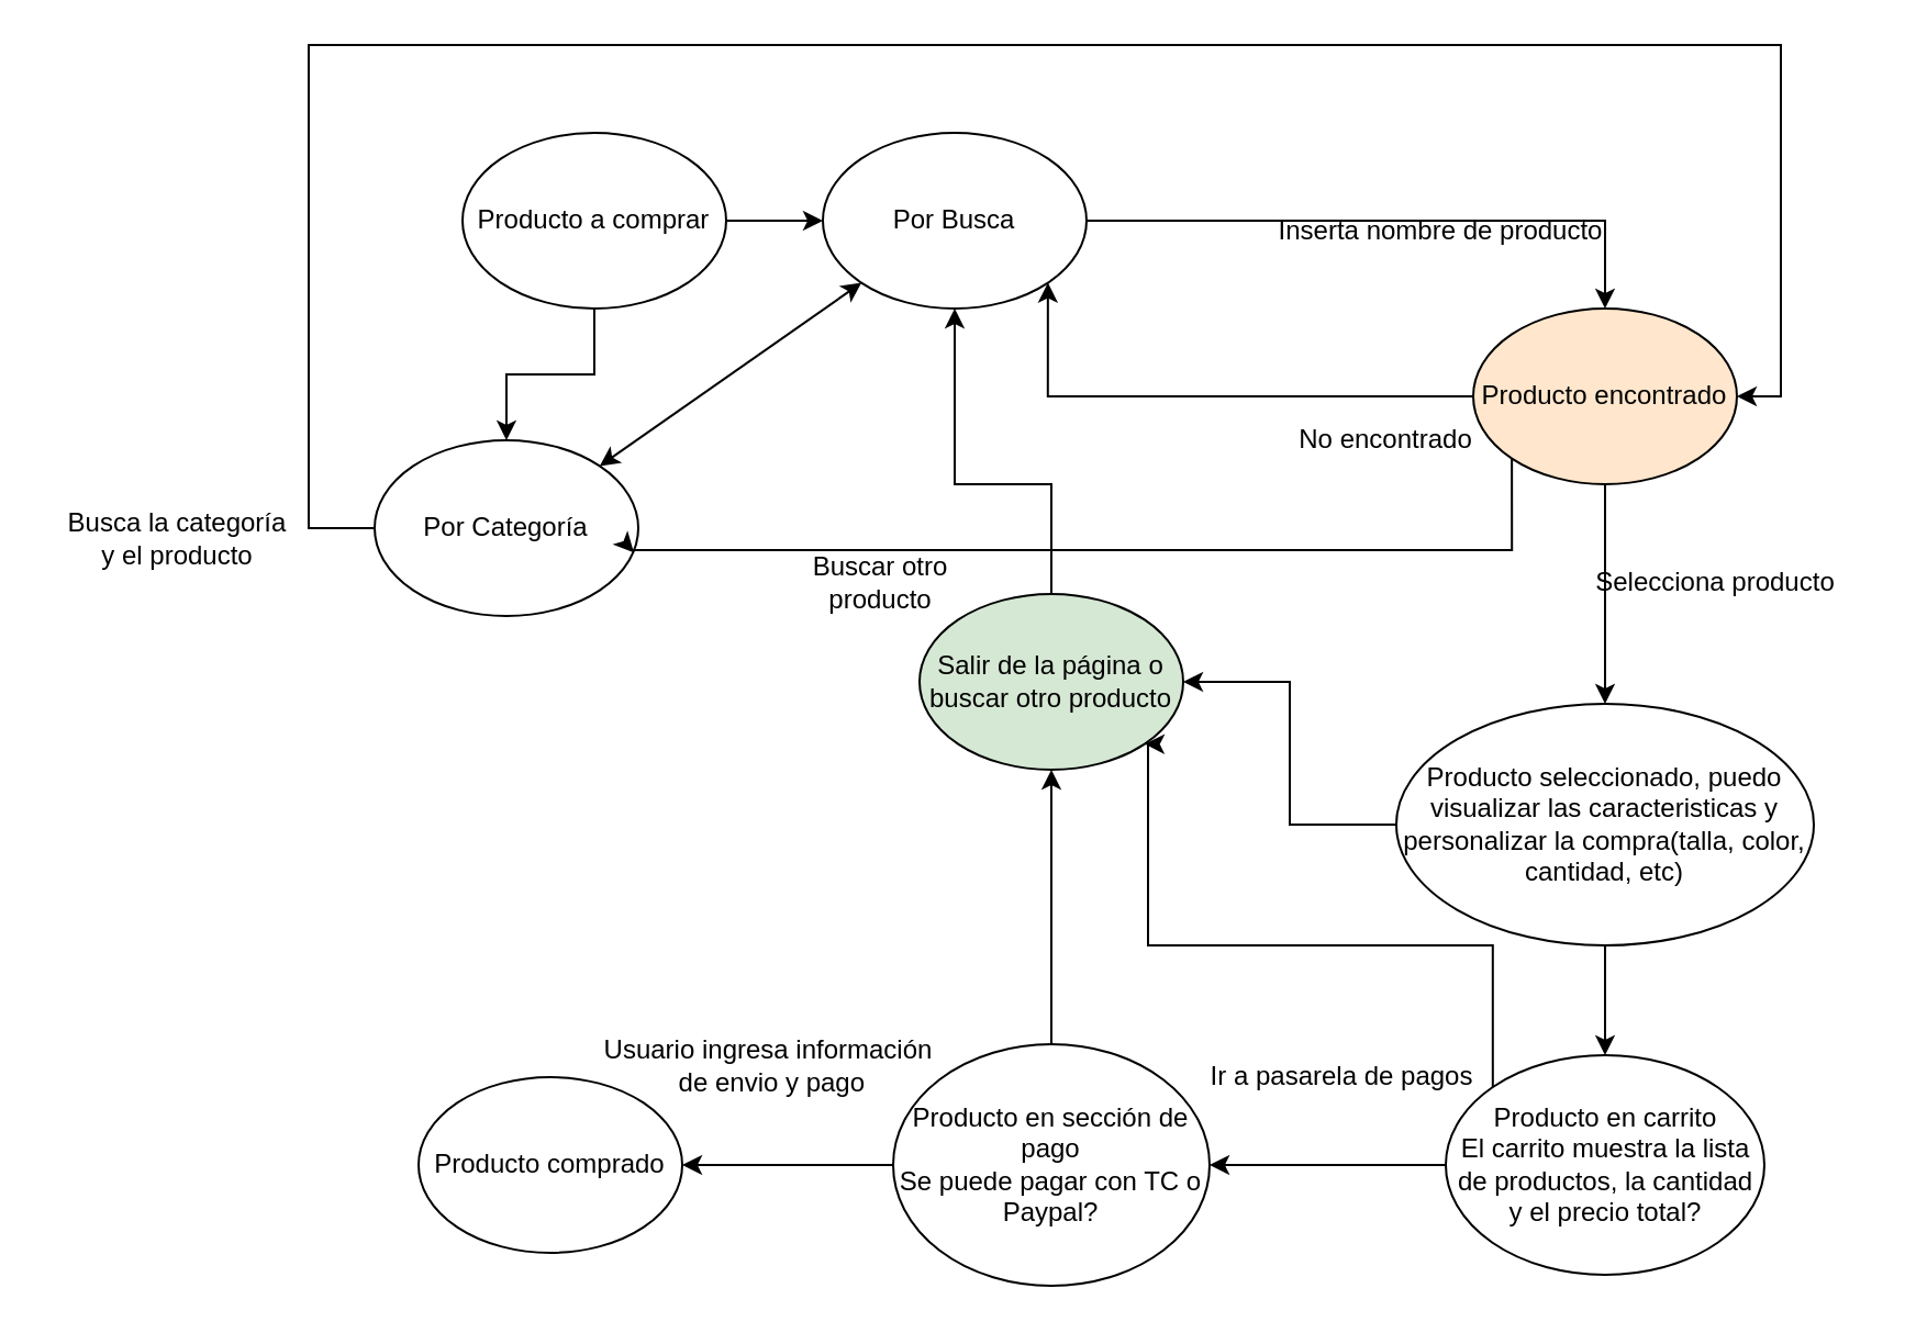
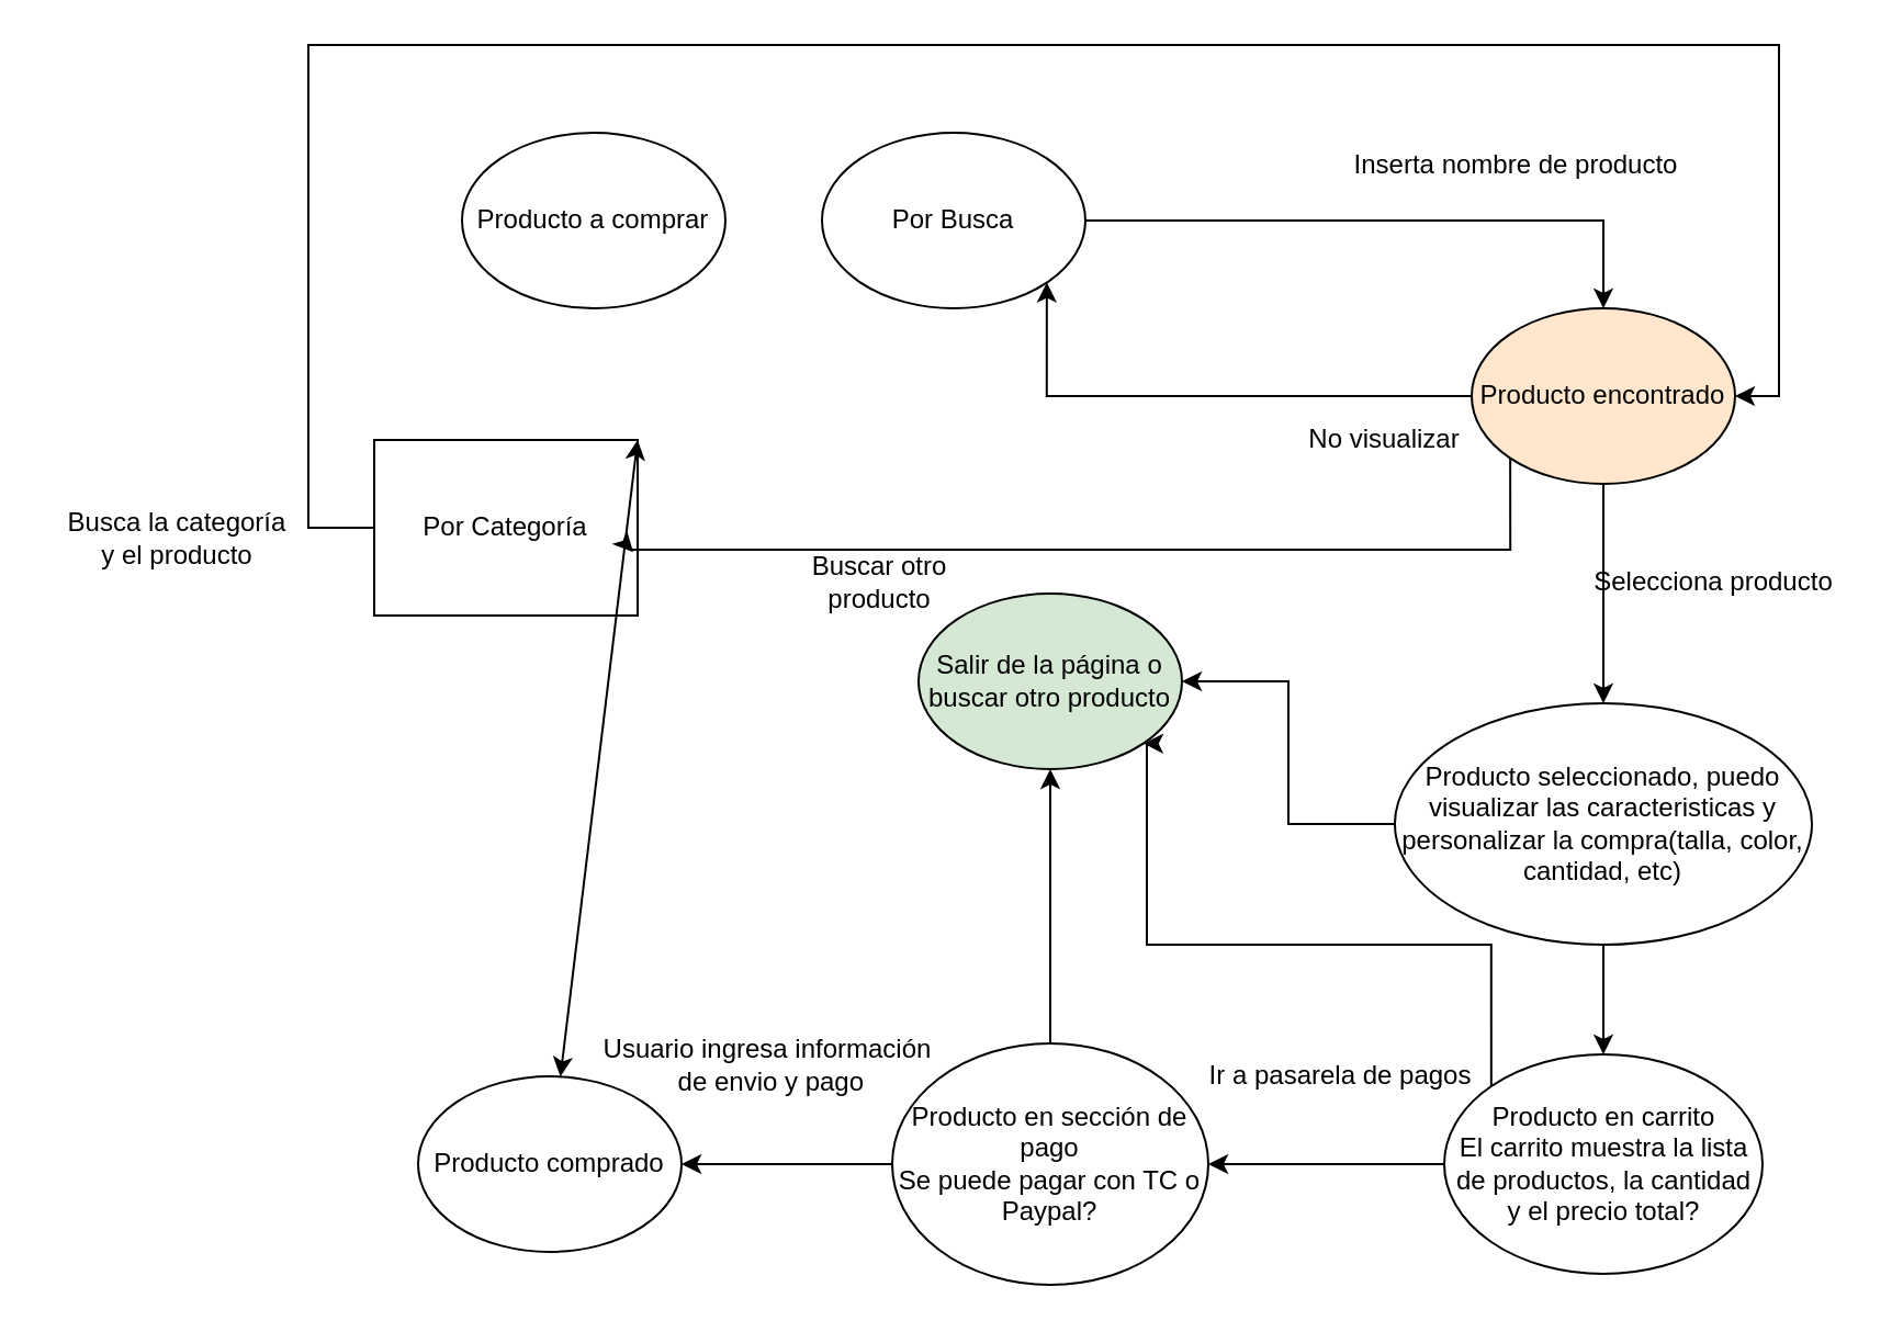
- <mxCell id="3" style="edgeStyle=orthogonalEdgeStyle;rounded=0;orthogonalLoop=1;jettySize=auto;html=1;" edge="1" parent="1" source="4" target="6"><mxGeometry relative="1" as="geometry" /></mxCell>
- <mxCell id="13" value="Inserta nombre de producto" style="text;html=1;align=center;verticalAlign=middle;resizable=0;points=[];autosize=1;strokeColor=none;fillColor=none;" vertex="1" parent="1"><mxGeometry x="570" y="90" width="170" height="30" as="geometry" /></mxCell>
+ <mxCell id="13" value="Inserta nombre de producto" style="text;html=1;align=center;verticalAlign=middle;resizable=0;points=[];autosize=1;strokeColor=none;fillColor=none;" vertex="1" parent="1"><mxGeometry x="605" y="60" width="170" height="30" as="geometry" /></mxCell>
- <mxCell id="2" style="edgeStyle=orthogonalEdgeStyle;rounded=0;orthogonalLoop=1;jettySize=auto;html=1;entryX=0.5;entryY=0;entryDx=0;entryDy=0;" edge="1" parent="1" source="4" target="8"><mxGeometry relative="1" as="geometry" /></mxCell>
- <mxCell id="9" value="" style="endArrow=classic;startArrow=classic;html=1;rounded=0;exitX=1;exitY=0;exitDx=0;exitDy=0;entryX=0;entryY=1;entryDx=0;entryDy=0;" edge="1" parent="1" source="8" target="6"><mxGeometry width="50" height="50" relative="1" as="geometry"><mxPoint x="410" y="230" as="sourcePoint" /><mxPoint x="460" y="180" as="targetPoint" /></mxGeometry></mxCell>
+ <mxCell id="9" value="" style="endArrow=classic;startArrow=classic;html=1;rounded=0;exitX=1;exitY=0;exitDx=0;exitDy=0;" edge="1" parent="1" source="8" target="27"><mxGeometry width="50" height="50" relative="1" as="geometry"><mxPoint x="410" y="230" as="sourcePoint" /><mxPoint x="460" y="180" as="targetPoint" /></mxGeometry></mxCell>
- <mxCell id="14" value="No encontrado" style="text;html=1;align=center;verticalAlign=middle;resizable=0;points=[];autosize=1;strokeColor=none;fillColor=none;" vertex="1" parent="1"><mxGeometry x="580" y="185" width="100" height="30" as="geometry" /></mxCell>
+ <mxCell id="14" value="No visualizar" style="text;html=1;align=center;verticalAlign=middle;resizable=0;points=[];autosize=1;strokeColor=none;fillColor=none;" vertex="1" parent="1"><mxGeometry x="580" y="185" width="100" height="30" as="geometry" /></mxCell>
- <mxCell id="29" style="edgeStyle=orthogonalEdgeStyle;rounded=0;orthogonalLoop=1;jettySize=auto;html=1;entryX=0.5;entryY=1;entryDx=0;entryDy=0;" edge="1" parent="1" source="30" target="6"><mxGeometry relative="1" as="geometry"><Array as="points"><mxPoint x="478" y="220" /><mxPoint x="434" y="220" /></Array></mxGeometry></mxCell>
- <mxCell id="8" value="&lt;div&gt;Por Categoría&lt;/div&gt;" style="ellipse;whiteSpace=wrap;html=1;" vertex="1" parent="1"><mxGeometry x="170" y="200" width="120" height="80" as="geometry" /></mxCell>
+ <mxCell id="8" value="&lt;div&gt;Por Categoría&lt;/div&gt;" style="whiteSpace=wrap;html=1;rounded=0;" vertex="1" parent="1"><mxGeometry x="170" y="200" width="120" height="80" as="geometry" /></mxCell>
